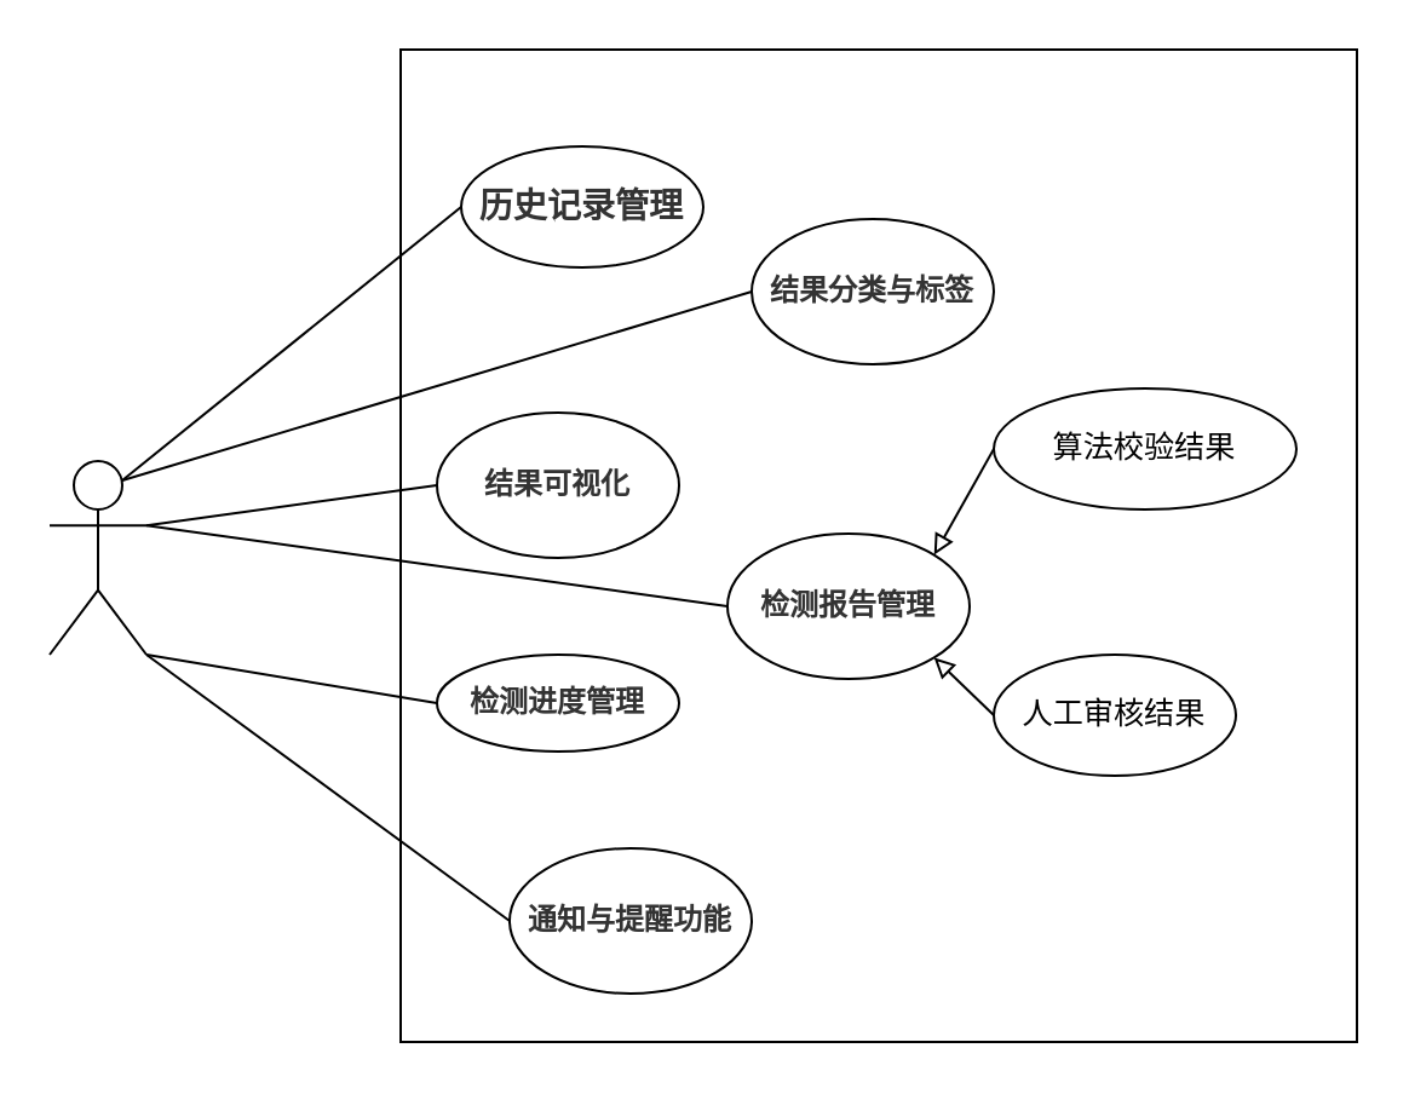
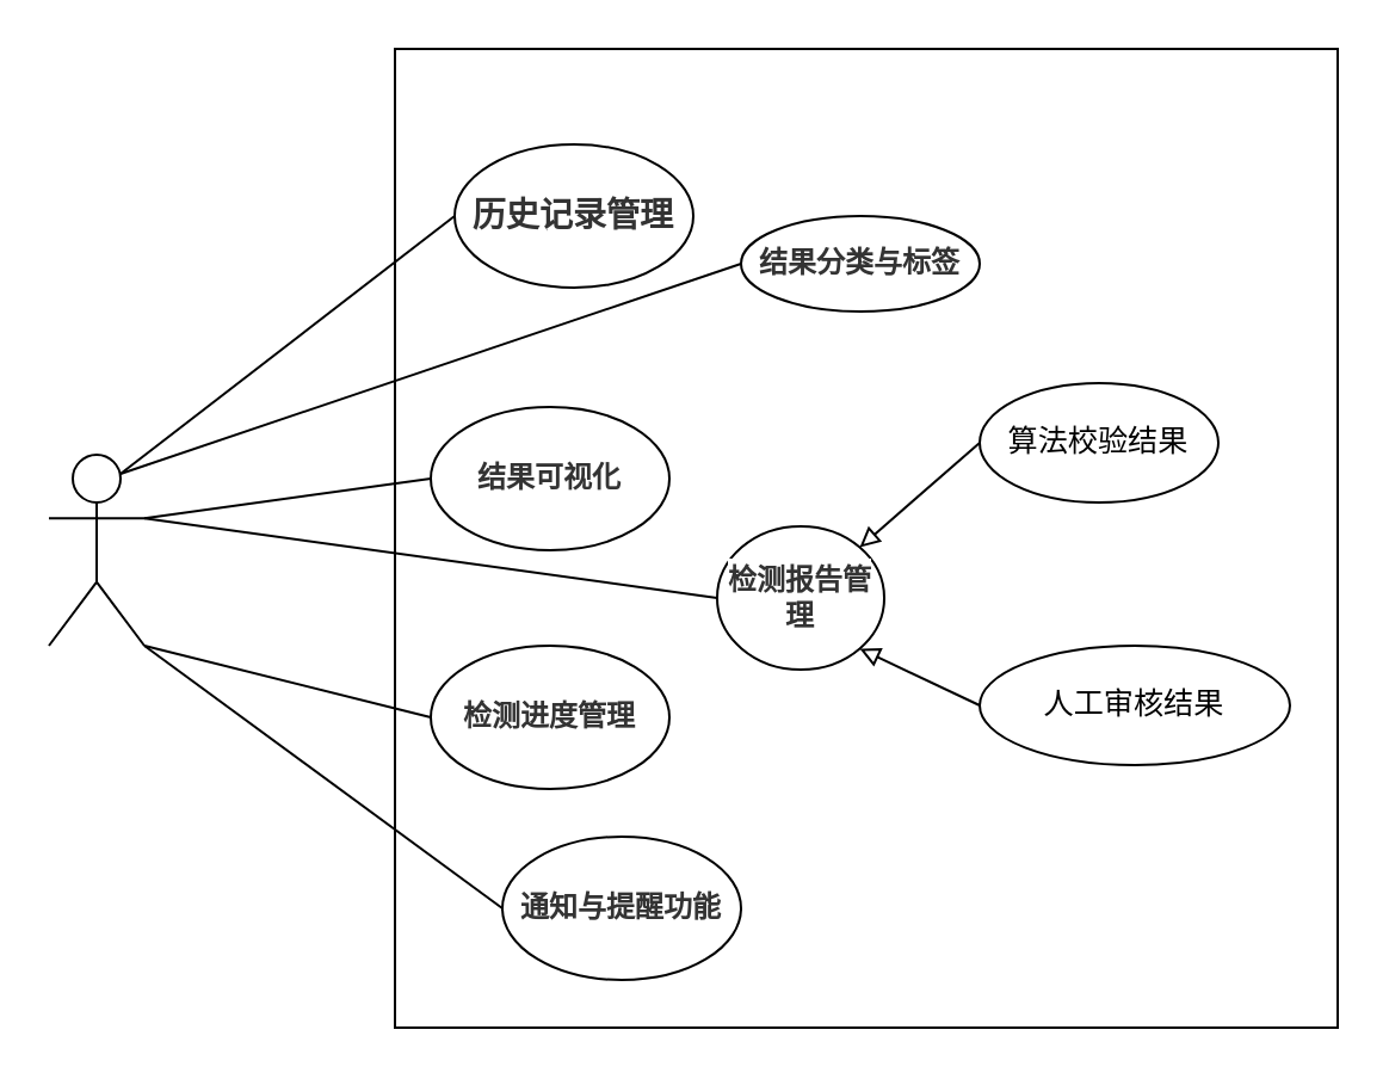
- <mxCell id="3" value="&lt;h3 style=&quot;box-sizing: border-box; --tw-border-spacing-x: 0; --tw-border-spacing-y: 0; --tw-translate-x: 0; --tw-translate-y: 0; --tw-rotate: 0; --tw-skew-x: 0; --tw-skew-y: 0; --tw-scale-x: 1; --tw-scale-y: 1; --tw-pan-x: ; --tw-pan-y: ; --tw-pinch-zoom: ; --tw-scroll-snap-strictness: proximity; --tw-ordinal: ; --tw-slashed-zero: ; --tw-numeric-figure: ; --tw-numeric-spacing: ; --tw-numeric-fraction: ; --tw-ring-inset: ; --tw-ring-offset-width: 0px; --tw-ring-offset-color: #fff; --tw-ring-color: rgb(59 130 246 / .5); --tw-ring-offset-shadow: 0 0 #0000; --tw-ring-shadow: 0 0 #0000; --tw-shadow: 0 0 #0000; --tw-shadow-colored: 0 0 #0000; --tw-blur: ; --tw-brightness: ; --tw-contrast: ; --tw-grayscale: ; --tw-hue-rotate: ; --tw-invert: ; --tw-saturate: ; --tw-sepia: ; --tw-drop-shadow: ; --tw-backdrop-blur: ; --tw-backdrop-brightness: ; --tw-backdrop-contrast: ; --tw-backdrop-grayscale: ; --tw-backdrop-hue-rotate: ; --tw-backdrop-invert: ; --tw-backdrop-opacity: ; --tw-backdrop-saturate: ; --tw-backdrop-sepia: ; white-space-collapse: preserve; break-after: avoid-page; break-inside: avoid; orphans: 4; margin-top: 1rem; margin-bottom: 1rem; position: relative; line-height: 1.43; cursor: text; color: rgb(51, 51, 51); font-family: &amp;quot;Open Sans&amp;quot;, &amp;quot;Clear Sans&amp;quot;, &amp;quot;Helvetica Neue&amp;quot;, Helvetica, Arial, &amp;quot;Segoe UI Emoji&amp;quot;, sans-serif; text-align: start;&quot; class=&quot;md-end-block md-heading md-focus&quot;&gt;&lt;span style=&quot;box-sizing: border-box; --tw-border-spacing-x: 0; --tw-border-spacing-y: 0; --tw-translate-x: 0; --tw-translate-y: 0; --tw-rotate: 0; --tw-skew-x: 0; --tw-skew-y: 0; --tw-scale-x: 1; --tw-scale-y: 1; --tw-pan-x: ; --tw-pan-y: ; --tw-pinch-zoom: ; --tw-scroll-snap-strictness: proximity; --tw-ordinal: ; --tw-slashed-zero: ; --tw-numeric-figure: ; --tw-numeric-spacing: ; --tw-numeric-fraction: ; --tw-ring-inset: ; --tw-ring-offset-width: 0px; --tw-ring-offset-color: #fff; --tw-ring-color: rgb(59 130 246 / .5); --tw-ring-offset-shadow: 0 0 #0000; --tw-ring-shadow: 0 0 #0000; --tw-shadow: 0 0 #0000; --tw-shadow-colored: 0 0 #0000; --tw-blur: ; --tw-brightness: ; --tw-contrast: ; --tw-grayscale: ; --tw-hue-rotate: ; --tw-invert: ; --tw-saturate: ; --tw-sepia: ; --tw-drop-shadow: ; --tw-backdrop-blur: ; --tw-backdrop-brightness: ; --tw-backdrop-contrast: ; --tw-backdrop-grayscale: ; --tw-backdrop-hue-rotate: ; --tw-backdrop-invert: ; --tw-backdrop-opacity: ; --tw-backdrop-saturate: ; --tw-backdrop-sepia: ;&quot; class=&quot;md-plain md-expand&quot;&gt;历史记录管理&lt;/span&gt;&lt;/h3&gt;" style="ellipse;whiteSpace=wrap;html=1;fontSize=12;" vertex="1" parent="1"><mxGeometry x="190" y="60" width="100" height="50" as="geometry" /></mxCell>
+ <mxCell id="3" value="&lt;h3 style=&quot;box-sizing: border-box; --tw-border-spacing-x: 0; --tw-border-spacing-y: 0; --tw-translate-x: 0; --tw-translate-y: 0; --tw-rotate: 0; --tw-skew-x: 0; --tw-skew-y: 0; --tw-scale-x: 1; --tw-scale-y: 1; --tw-pan-x: ; --tw-pan-y: ; --tw-pinch-zoom: ; --tw-scroll-snap-strictness: proximity; --tw-ordinal: ; --tw-slashed-zero: ; --tw-numeric-figure: ; --tw-numeric-spacing: ; --tw-numeric-fraction: ; --tw-ring-inset: ; --tw-ring-offset-width: 0px; --tw-ring-offset-color: #fff; --tw-ring-color: rgb(59 130 246 / .5); --tw-ring-offset-shadow: 0 0 #0000; --tw-ring-shadow: 0 0 #0000; --tw-shadow: 0 0 #0000; --tw-shadow-colored: 0 0 #0000; --tw-blur: ; --tw-brightness: ; --tw-contrast: ; --tw-grayscale: ; --tw-hue-rotate: ; --tw-invert: ; --tw-saturate: ; --tw-sepia: ; --tw-drop-shadow: ; --tw-backdrop-blur: ; --tw-backdrop-brightness: ; --tw-backdrop-contrast: ; --tw-backdrop-grayscale: ; --tw-backdrop-hue-rotate: ; --tw-backdrop-invert: ; --tw-backdrop-opacity: ; --tw-backdrop-saturate: ; --tw-backdrop-sepia: ; white-space-collapse: preserve; break-after: avoid-page; break-inside: avoid; orphans: 4; margin-top: 1rem; margin-bottom: 1rem; position: relative; line-height: 1.43; cursor: text; color: rgb(51, 51, 51); font-family: &amp;quot;Open Sans&amp;quot;, &amp;quot;Clear Sans&amp;quot;, &amp;quot;Helvetica Neue&amp;quot;, Helvetica, Arial, &amp;quot;Segoe UI Emoji&amp;quot;, sans-serif; text-align: start;&quot; class=&quot;md-end-block md-heading md-focus&quot;&gt;&lt;span style=&quot;box-sizing: border-box; --tw-border-spacing-x: 0; --tw-border-spacing-y: 0; --tw-translate-x: 0; --tw-translate-y: 0; --tw-rotate: 0; --tw-skew-x: 0; --tw-skew-y: 0; --tw-scale-x: 1; --tw-scale-y: 1; --tw-pan-x: ; --tw-pan-y: ; --tw-pinch-zoom: ; --tw-scroll-snap-strictness: proximity; --tw-ordinal: ; --tw-slashed-zero: ; --tw-numeric-figure: ; --tw-numeric-spacing: ; --tw-numeric-fraction: ; --tw-ring-inset: ; --tw-ring-offset-width: 0px; --tw-ring-offset-color: #fff; --tw-ring-color: rgb(59 130 246 / .5); --tw-ring-offset-shadow: 0 0 #0000; --tw-ring-shadow: 0 0 #0000; --tw-shadow: 0 0 #0000; --tw-shadow-colored: 0 0 #0000; --tw-blur: ; --tw-brightness: ; --tw-contrast: ; --tw-grayscale: ; --tw-hue-rotate: ; --tw-invert: ; --tw-saturate: ; --tw-sepia: ; --tw-drop-shadow: ; --tw-backdrop-blur: ; --tw-backdrop-brightness: ; --tw-backdrop-contrast: ; --tw-backdrop-grayscale: ; --tw-backdrop-hue-rotate: ; --tw-backdrop-invert: ; --tw-backdrop-opacity: ; --tw-backdrop-saturate: ; --tw-backdrop-sepia: ;&quot; class=&quot;md-plain md-expand&quot;&gt;历史记录管理&lt;/span&gt;&lt;/h3&gt;" style="ellipse;whiteSpace=wrap;html=1;fontSize=12;" vertex="1" parent="1"><mxGeometry x="190" y="60" width="100" height="60" as="geometry" /></mxCell>
- <mxCell id="4" value="&lt;span style=&quot;color: rgb(51, 51, 51); font-family: &amp;quot;Open Sans&amp;quot;, &amp;quot;Clear Sans&amp;quot;, &amp;quot;Helvetica Neue&amp;quot;, Helvetica, Arial, &amp;quot;Segoe UI Emoji&amp;quot;, sans-serif; font-weight: 700; orphans: 4; text-align: start; white-space-collapse: preserve; background-color: rgb(255, 255, 255);&quot;&gt;结果分类与标签&lt;/span&gt;" style="ellipse;whiteSpace=wrap;html=1;fontSize=12;" vertex="1" parent="1"><mxGeometry x="310" y="90" width="100" height="60" as="geometry" /></mxCell>
+ <mxCell id="4" value="&lt;span style=&quot;color: rgb(51, 51, 51); font-family: &amp;quot;Open Sans&amp;quot;, &amp;quot;Clear Sans&amp;quot;, &amp;quot;Helvetica Neue&amp;quot;, Helvetica, Arial, &amp;quot;Segoe UI Emoji&amp;quot;, sans-serif; font-weight: 700; orphans: 4; text-align: start; white-space-collapse: preserve; background-color: rgb(255, 255, 255);&quot;&gt;结果分类与标签&lt;/span&gt;" style="ellipse;whiteSpace=wrap;html=1;fontSize=12;" vertex="1" parent="1"><mxGeometry x="310" y="90" width="100" height="40" as="geometry" /></mxCell>
- <mxCell id="11" value="&lt;pre style=&quot;font-family: var(--ds-font-family-code); overflow: auto; padding: calc(var(--ds-md-zoom)*8px)calc(var(--ds-md-zoom)*12px); white-space: pre-wrap; word-break: break-all; font-size: 12.573px; font-style: normal; font-variant-ligatures: normal; font-variant-caps: normal; font-weight: 400; letter-spacing: normal; orphans: 2; text-align: start; text-indent: 0px; text-transform: none; widows: 2; word-spacing: 0px; -webkit-text-stroke-width: 0px; text-decoration-thickness: initial; text-decoration-style: initial; text-decoration-color: initial; margin: 0px !important;&quot;&gt;算法校验结果&lt;/pre&gt;" style="ellipse;whiteSpace=wrap;html=1;fontColor=default;" vertex="1" parent="1"><mxGeometry x="410" y="160" width="125" height="50" as="geometry" /></mxCell>
+ <mxCell id="11" value="&lt;pre style=&quot;font-family: var(--ds-font-family-code); overflow: auto; padding: calc(var(--ds-md-zoom)*8px)calc(var(--ds-md-zoom)*12px); white-space: pre-wrap; word-break: break-all; font-size: 12.573px; font-style: normal; font-variant-ligatures: normal; font-variant-caps: normal; font-weight: 400; letter-spacing: normal; orphans: 2; text-align: start; text-indent: 0px; text-transform: none; widows: 2; word-spacing: 0px; -webkit-text-stroke-width: 0px; text-decoration-thickness: initial; text-decoration-style: initial; text-decoration-color: initial; margin: 0px !important;&quot;&gt;算法校验结果&lt;/pre&gt;" style="ellipse;whiteSpace=wrap;html=1;fontColor=default;" vertex="1" parent="1"><mxGeometry x="410" y="160" width="100" height="50" as="geometry" /></mxCell>
- <mxCell id="7" value="&lt;span style=&quot;color: rgb(51, 51, 51); font-family: &amp;quot;Open Sans&amp;quot;, &amp;quot;Clear Sans&amp;quot;, &amp;quot;Helvetica Neue&amp;quot;, Helvetica, Arial, &amp;quot;Segoe UI Emoji&amp;quot;, sans-serif; font-weight: 700; orphans: 4; text-align: start; white-space-collapse: preserve; background-color: rgb(255, 255, 255);&quot;&gt;检测报告管理&lt;/span&gt;" style="ellipse;whiteSpace=wrap;html=1;fontSize=12;" vertex="1" parent="1"><mxGeometry x="300" y="220" width="100" height="60" as="geometry" /></mxCell>
+ <mxCell id="7" value="&lt;span style=&quot;color: rgb(51, 51, 51); font-family: &amp;quot;Open Sans&amp;quot;, &amp;quot;Clear Sans&amp;quot;, &amp;quot;Helvetica Neue&amp;quot;, Helvetica, Arial, &amp;quot;Segoe UI Emoji&amp;quot;, sans-serif; font-weight: 700; orphans: 4; text-align: start; white-space-collapse: preserve; background-color: rgb(255, 255, 255);&quot;&gt;检测报告管理&lt;/span&gt;" style="ellipse;whiteSpace=wrap;html=1;fontSize=12;" vertex="1" parent="1"><mxGeometry x="300" y="220" width="70" height="60" as="geometry" /></mxCell>
- <mxCell id="8" value="&lt;span style=&quot;color: rgb(51, 51, 51); font-family: &amp;quot;Open Sans&amp;quot;, &amp;quot;Clear Sans&amp;quot;, &amp;quot;Helvetica Neue&amp;quot;, Helvetica, Arial, &amp;quot;Segoe UI Emoji&amp;quot;, sans-serif; font-style: normal; font-variant-ligatures: normal; font-variant-caps: normal; font-weight: 700; letter-spacing: normal; orphans: 4; text-align: start; text-indent: 0px; text-transform: none; widows: 2; word-spacing: 0px; -webkit-text-stroke-width: 0px; white-space: pre-wrap; background-color: rgb(255, 255, 255); text-decoration-thickness: initial; text-decoration-style: initial; text-decoration-color: initial; float: none; display: inline !important;&quot;&gt;检测进度管理&lt;/span&gt;" style="ellipse;whiteSpace=wrap;html=1;fontSize=12;" vertex="1" parent="1"><mxGeometry x="180" y="270" width="100" height="40" as="geometry" /></mxCell>
+ <mxCell id="8" value="&lt;span style=&quot;color: rgb(51, 51, 51); font-family: &amp;quot;Open Sans&amp;quot;, &amp;quot;Clear Sans&amp;quot;, &amp;quot;Helvetica Neue&amp;quot;, Helvetica, Arial, &amp;quot;Segoe UI Emoji&amp;quot;, sans-serif; font-style: normal; font-variant-ligatures: normal; font-variant-caps: normal; font-weight: 700; letter-spacing: normal; orphans: 4; text-align: start; text-indent: 0px; text-transform: none; widows: 2; word-spacing: 0px; -webkit-text-stroke-width: 0px; white-space: pre-wrap; background-color: rgb(255, 255, 255); text-decoration-thickness: initial; text-decoration-style: initial; text-decoration-color: initial; float: none; display: inline !important;&quot;&gt;检测进度管理&lt;/span&gt;" style="ellipse;whiteSpace=wrap;html=1;fontSize=12;" vertex="1" parent="1"><mxGeometry x="180" y="270" width="100" height="60" as="geometry" /></mxCell>
- <mxCell id="12" value="&lt;pre style=&quot;font-family: var(--ds-font-family-code); overflow: auto; padding: calc(var(--ds-md-zoom)*8px)calc(var(--ds-md-zoom)*12px); text-wrap: wrap; word-break: break-all; font-size: 12.573px; text-align: start; margin-top: 0px !important; margin-bottom: 0px !important;&quot;&gt;人工审核结果&lt;/pre&gt;" style="ellipse;whiteSpace=wrap;html=1;fontColor=default;" vertex="1" parent="1"><mxGeometry x="410" y="270" width="100" height="50" as="geometry" /></mxCell>
+ <mxCell id="12" value="&lt;pre style=&quot;font-family: var(--ds-font-family-code); overflow: auto; padding: calc(var(--ds-md-zoom)*8px)calc(var(--ds-md-zoom)*12px); text-wrap: wrap; word-break: break-all; font-size: 12.573px; text-align: start; margin-top: 0px !important; margin-bottom: 0px !important;&quot;&gt;人工审核结果&lt;/pre&gt;" style="ellipse;whiteSpace=wrap;html=1;fontColor=default;" vertex="1" parent="1"><mxGeometry x="410" y="270" width="130" height="50" as="geometry" /></mxCell>
